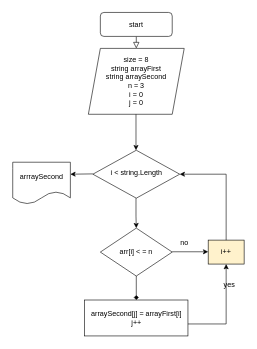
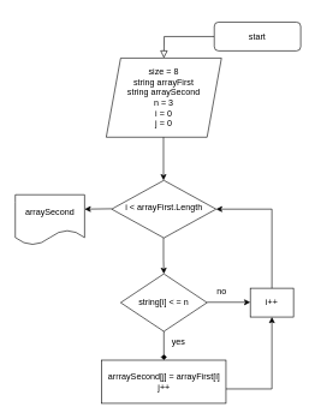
- <mxCell id="3" value="start" style="rounded=1;whiteSpace=wrap;html=1;fontSize=12;glass=0;strokeWidth=1;shadow=0;" parent="1" vertex="1"><mxGeometry x="167" y="20" width="120" height="40" as="geometry" /></mxCell>
+ <mxCell id="3" value="start" style="rounded=1;whiteSpace=wrap;html=1;fontSize=12;glass=0;strokeWidth=1;shadow=0;" parent="1" vertex="1"><mxGeometry x="297" y="30" width="120" height="40" as="geometry" /></mxCell>
- <mxCell id="4" value="i &amp;lt; string.Length" style="rhombus;whiteSpace=wrap;html=1;shadow=0;fontFamily=Helvetica;fontSize=12;align=center;strokeWidth=1;spacing=6;spacingTop=-4;" parent="1" vertex="1"><mxGeometry x="154.5" y="250" width="145" height="80" as="geometry" /></mxCell>
+ <mxCell id="4" value="i &amp;lt; arrayFirst.Length" style="rhombus;whiteSpace=wrap;html=1;shadow=0;fontFamily=Helvetica;fontSize=12;align=center;strokeWidth=1;spacing=6;spacingTop=-4;" parent="1" vertex="1"><mxGeometry x="154.5" y="250" width="145" height="80" as="geometry" /></mxCell>
- <mxCell id="17" value="arrraySecond" style="shape=document;whiteSpace=wrap;html=1;boundedLbl=1;" vertex="1" parent="1"><mxGeometry x="20.75" y="270" width="96.25" height="70" as="geometry" /></mxCell>
+ <mxCell id="17" value="arraySecond" style="shape=document;whiteSpace=wrap;html=1;boundedLbl=1;" vertex="1" parent="1"><mxGeometry x="20.75" y="270" width="96.25" height="70" as="geometry" /></mxCell>
- <mxCell id="8" value="arr[i] &amp;lt; = n" style="rhombus;whiteSpace=wrap;html=1;" vertex="1" parent="1"><mxGeometry x="167" y="380" width="120" height="80" as="geometry" /></mxCell>
+ <mxCell id="8" value="string[i] &amp;lt; = n" style="rhombus;whiteSpace=wrap;html=1;" vertex="1" parent="1"><mxGeometry x="167" y="380" width="120" height="80" as="geometry" /></mxCell>
- <mxCell id="13" value="i++" style="rounded=0;whiteSpace=wrap;html=1;fillColor=#fff2cc;" vertex="1" parent="1"><mxGeometry x="347" y="400" width="60" height="40" as="geometry" /></mxCell>
+ <mxCell id="13" value="i++" style="rounded=0;whiteSpace=wrap;html=1;" vertex="1" parent="1"><mxGeometry x="347" y="400" width="60" height="40" as="geometry" /></mxCell>
- <mxCell id="11" value="yes" style="text;html=1;align=center;verticalAlign=middle;resizable=0;points=[];autosize=1;strokeColor=none;fillColor=none;" vertex="1" parent="1"><mxGeometry x="362" y="460" width="40" height="30" as="geometry" /></mxCell>
+ <mxCell id="11" value="yes" style="text;html=1;align=center;verticalAlign=middle;resizable=0;points=[];autosize=1;strokeColor=none;fillColor=none;" vertex="1" parent="1"><mxGeometry x="227" y="460" width="40" height="30" as="geometry" /></mxCell>
- <mxCell id="10" value="arraySecond[j] = arrayFirst[i]&lt;br&gt;j++" style="rounded=0;whiteSpace=wrap;html=1;" vertex="1" parent="1"><mxGeometry x="140.75" y="500" width="172.5" height="60" as="geometry" /></mxCell>
+ <mxCell id="10" value="arrraySecond[j] = arrayFirst[i]&lt;br&gt;j++" style="rounded=0;whiteSpace=wrap;html=1;" vertex="1" parent="1"><mxGeometry x="140.75" y="500" width="172.5" height="60" as="geometry" /></mxCell>
